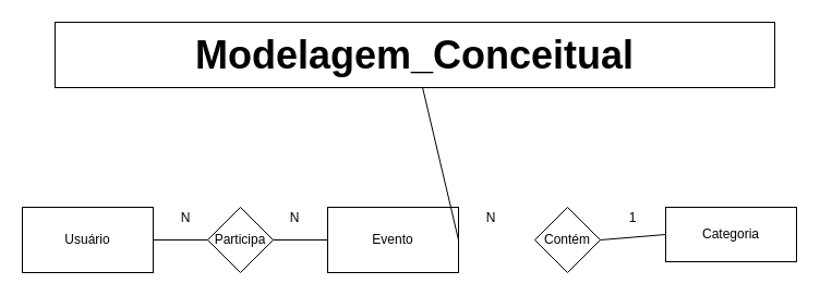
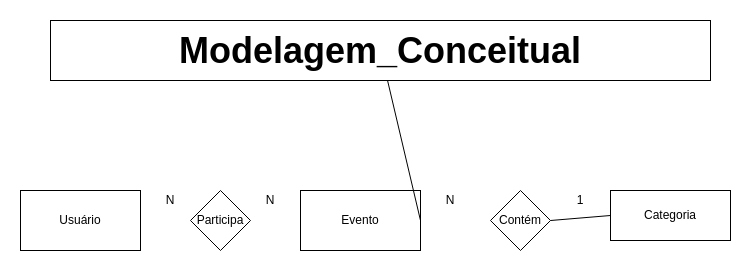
- <mxCell id="8" value="" style="endArrow=none;html=1;entryX=0;entryY=0.5;entryDx=0;entryDy=0;exitX=1;exitY=0.5;exitDx=0;exitDy=0;" edge="1" parent="1" source="3" target="6"><mxGeometry width="50" height="50" relative="1" as="geometry"><mxPoint x="-80" y="400" as="sourcePoint" /><mxPoint x="-30" y="350" as="targetPoint" /></mxGeometry></mxCell>
- <mxCell id="9" value="" style="endArrow=none;html=1;entryX=0;entryY=0.5;entryDx=0;entryDy=0;exitX=1;exitY=0.5;exitDx=0;exitDy=0;" edge="1" parent="1" source="6" target="4"><mxGeometry width="50" height="50" relative="1" as="geometry"><mxPoint x="-80" y="400" as="sourcePoint" /><mxPoint x="-30" y="350" as="targetPoint" /></mxGeometry></mxCell>
